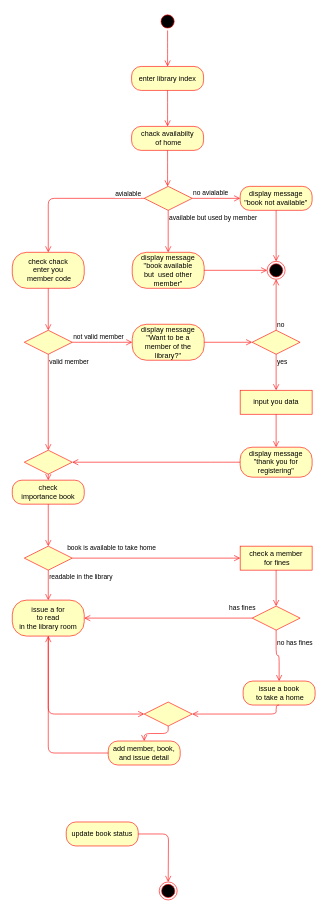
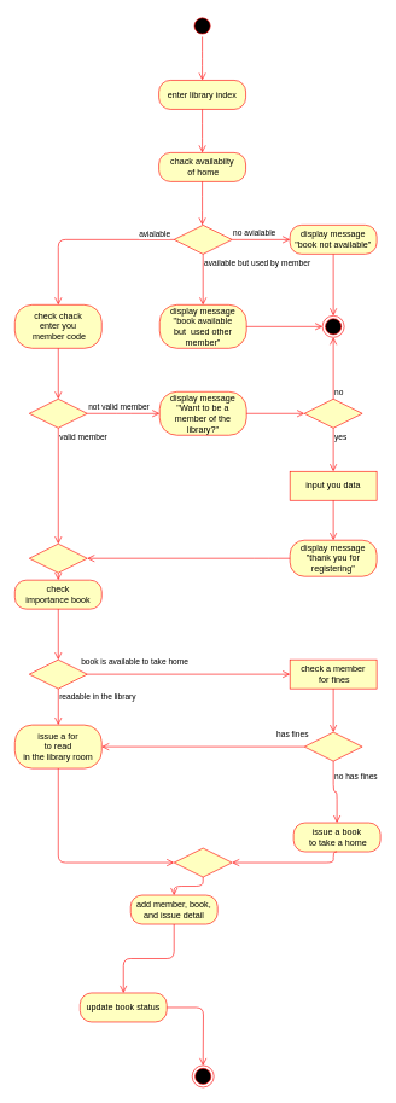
- <mxCell id="41" value="" style="edgeStyle=orthogonalEdgeStyle;html=1;verticalAlign=bottom;endArrow=open;endSize=8;strokeColor=#ff0000;" edge="1" source="40" parent="1" target="38"><mxGeometry relative="1" as="geometry"><mxPoint x="280" y="1390" as="targetPoint" /></mxGeometry></mxCell>
+ <mxCell id="41" value="" style="edgeStyle=orthogonalEdgeStyle;html=1;verticalAlign=bottom;endArrow=open;endSize=8;strokeColor=#ff0000;entryX=0.5;entryY=0;entryDx=0;entryDy=0;" edge="1" source="40" parent="1" target="42"><mxGeometry relative="1" as="geometry"><mxPoint x="280" y="1390" as="targetPoint" /></mxGeometry></mxCell>
